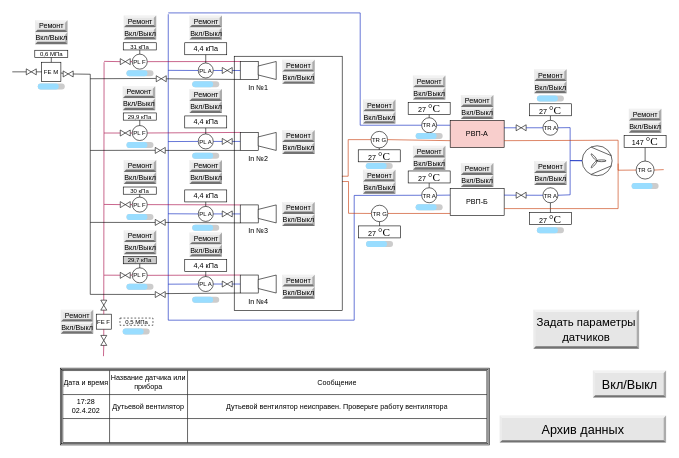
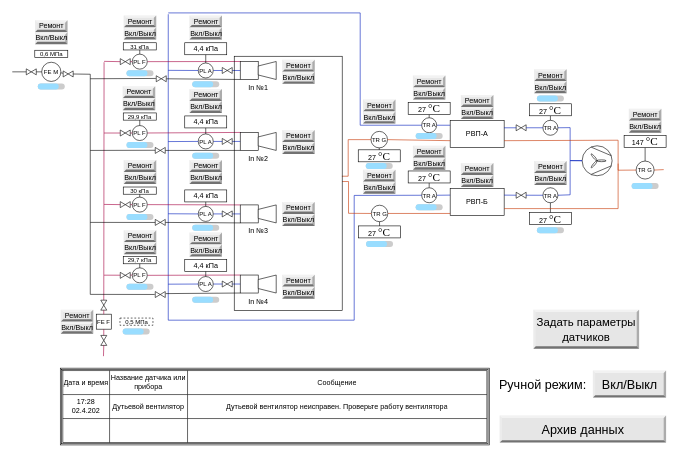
- <mxCell id="135" value="" style="endArrow=none;html=1;exitX=0.5;exitY=0;exitDx=0;exitDy=0;entryX=0.5;entryY=1;entryDx=0;entryDy=0;" parent="1" source="114" target="134" edge="1"><mxGeometry width="50" height="50" relative="1" as="geometry"><mxPoint x="164" y="133" as="sourcePoint" /><mxPoint x="214" y="83" as="targetPoint" /></mxGeometry></mxCell>
- <mxCell id="114" value="&lt;span style=&quot;font-size: 10px&quot;&gt;FE M&lt;/span&gt;" style="whiteSpace=wrap;html=1;aspect=fixed;shadow=0;sketch=0;rounded=0;" parent="1" vertex="1"><mxGeometry x="69" y="103" width="32" height="32" as="geometry" /></mxCell>
+ <mxCell id="114" value="&lt;span style=&quot;font-size: 10px&quot;&gt;FE M&lt;/span&gt;" style="ellipse;whiteSpace=wrap;html=1;aspect=fixed;shadow=0;sketch=0;" parent="1" vertex="1"><mxGeometry x="69" y="103" width="32" height="32" as="geometry" /></mxCell>
- <mxCell id="7" value="РВП-А" style="rounded=0;whiteSpace=wrap;html=1;shadow=0;sketch=0;fillColor=#f8cecc;" parent="1" vertex="1"><mxGeometry x="750" y="200" width="90" height="45" as="geometry" /></mxCell>
+ <mxCell id="7" value="РВП-А" style="rounded=0;whiteSpace=wrap;html=1;shadow=0;sketch=0;" parent="1" vertex="1"><mxGeometry x="750" y="200" width="90" height="45" as="geometry" /></mxCell>
- <mxCell id="96" value="&lt;font style=&quot;font-size: 10px&quot;&gt;29,7 кПа&lt;/font&gt;" style="rounded=0;whiteSpace=wrap;html=1;shadow=0;sketch=0;fillColor=#cccccc;" parent="1" vertex="1"><mxGeometry x="205" y="427" width="55" height="12" as="geometry" /></mxCell>
+ <mxCell id="96" value="&lt;font style=&quot;font-size: 10px&quot;&gt;29,7 кПа&lt;/font&gt;" style="rounded=0;whiteSpace=wrap;html=1;shadow=0;sketch=0;" parent="1" vertex="1"><mxGeometry x="205" y="427" width="55" height="12" as="geometry" /></mxCell>
+ <mxCell id="210" value="Ручной режим:" style="text;html=1;align=center;verticalAlign=middle;resizable=0;points=[];autosize=1;fontSize=21;" parent="1" vertex="1"><mxGeometry x="824.4" y="624.5" width="160" height="30" as="geometry" /></mxCell>
